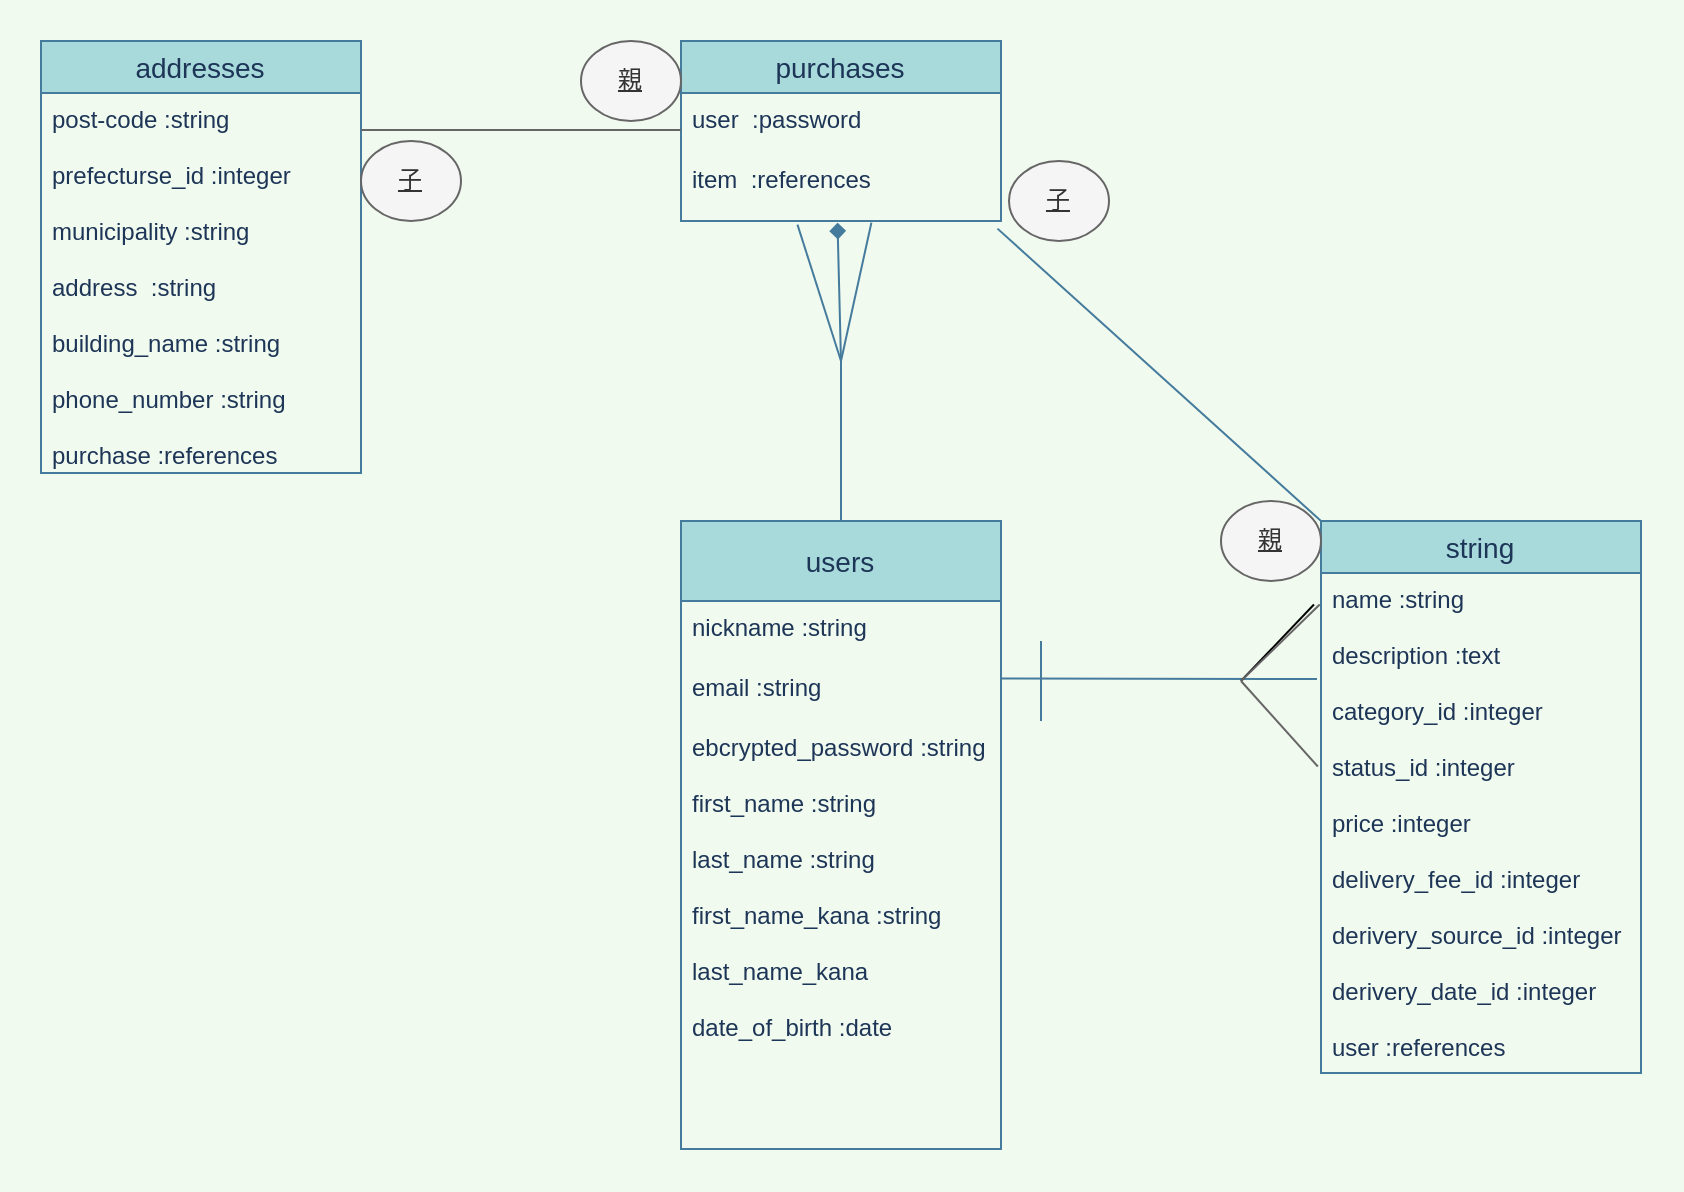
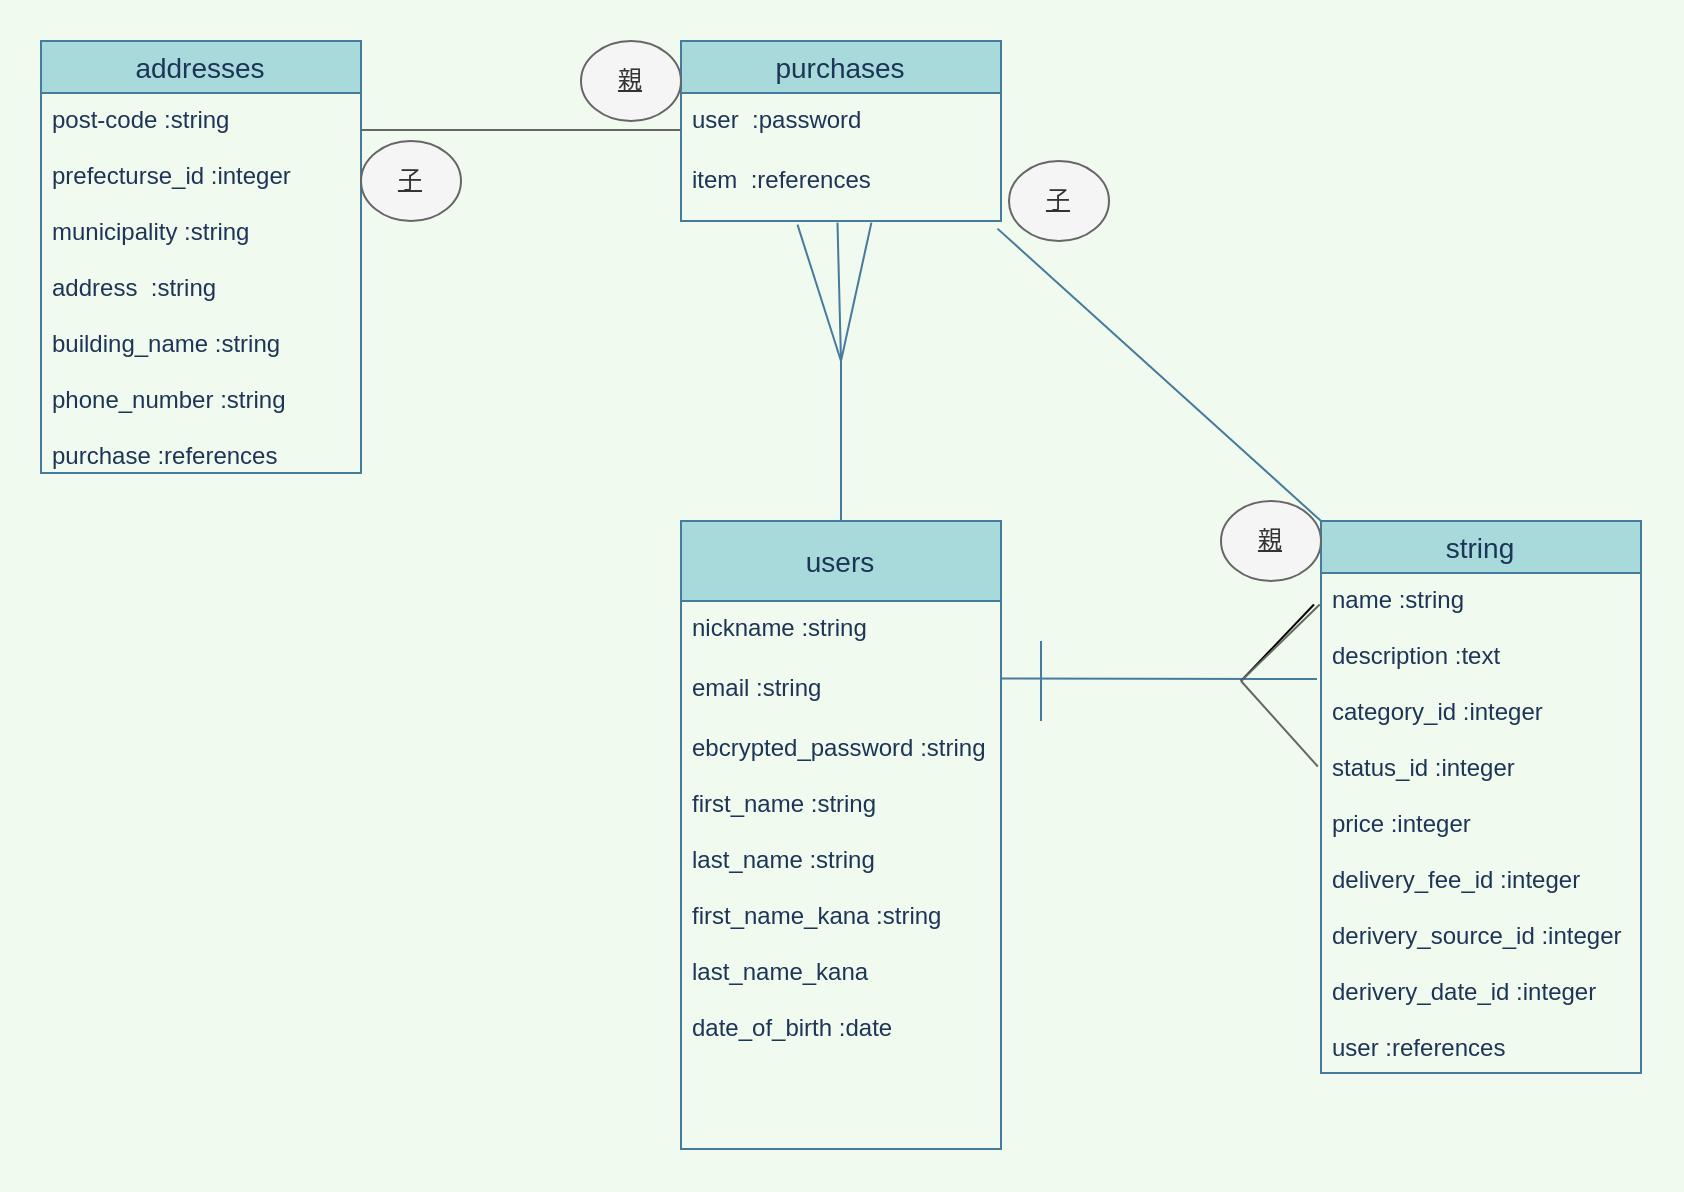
- <mxCell id="13" value="" style="endArrow=diamond;html=1;rounded=0;entryX=0.489;entryY=1.024;entryDx=0;entryDy=0;entryPerimeter=0;exitX=0.5;exitY=0;exitDx=0;exitDy=0;labelBackgroundColor=#F1FAEE;strokeColor=#457B9D;fontColor=#1D3557;" parent="1" source="7" target="4" edge="1"><mxGeometry relative="1" as="geometry"><mxPoint x="420" y="220" as="sourcePoint" /><mxPoint x="420.48" y="135.96" as="targetPoint" /><Array as="points"><mxPoint x="420" y="180" /></Array></mxGeometry></mxCell>
+ <mxCell id="13" value="" style="endArrow=none;html=1;rounded=0;entryX=0.489;entryY=1.024;entryDx=0;entryDy=0;entryPerimeter=0;exitX=0.5;exitY=0;exitDx=0;exitDy=0;labelBackgroundColor=#F1FAEE;strokeColor=#457B9D;fontColor=#1D3557;" parent="1" source="7" target="4" edge="1"><mxGeometry relative="1" as="geometry"><mxPoint x="420" y="220" as="sourcePoint" /><mxPoint x="420.48" y="135.96" as="targetPoint" /><Array as="points"><mxPoint x="420" y="180" /></Array></mxGeometry></mxCell>
